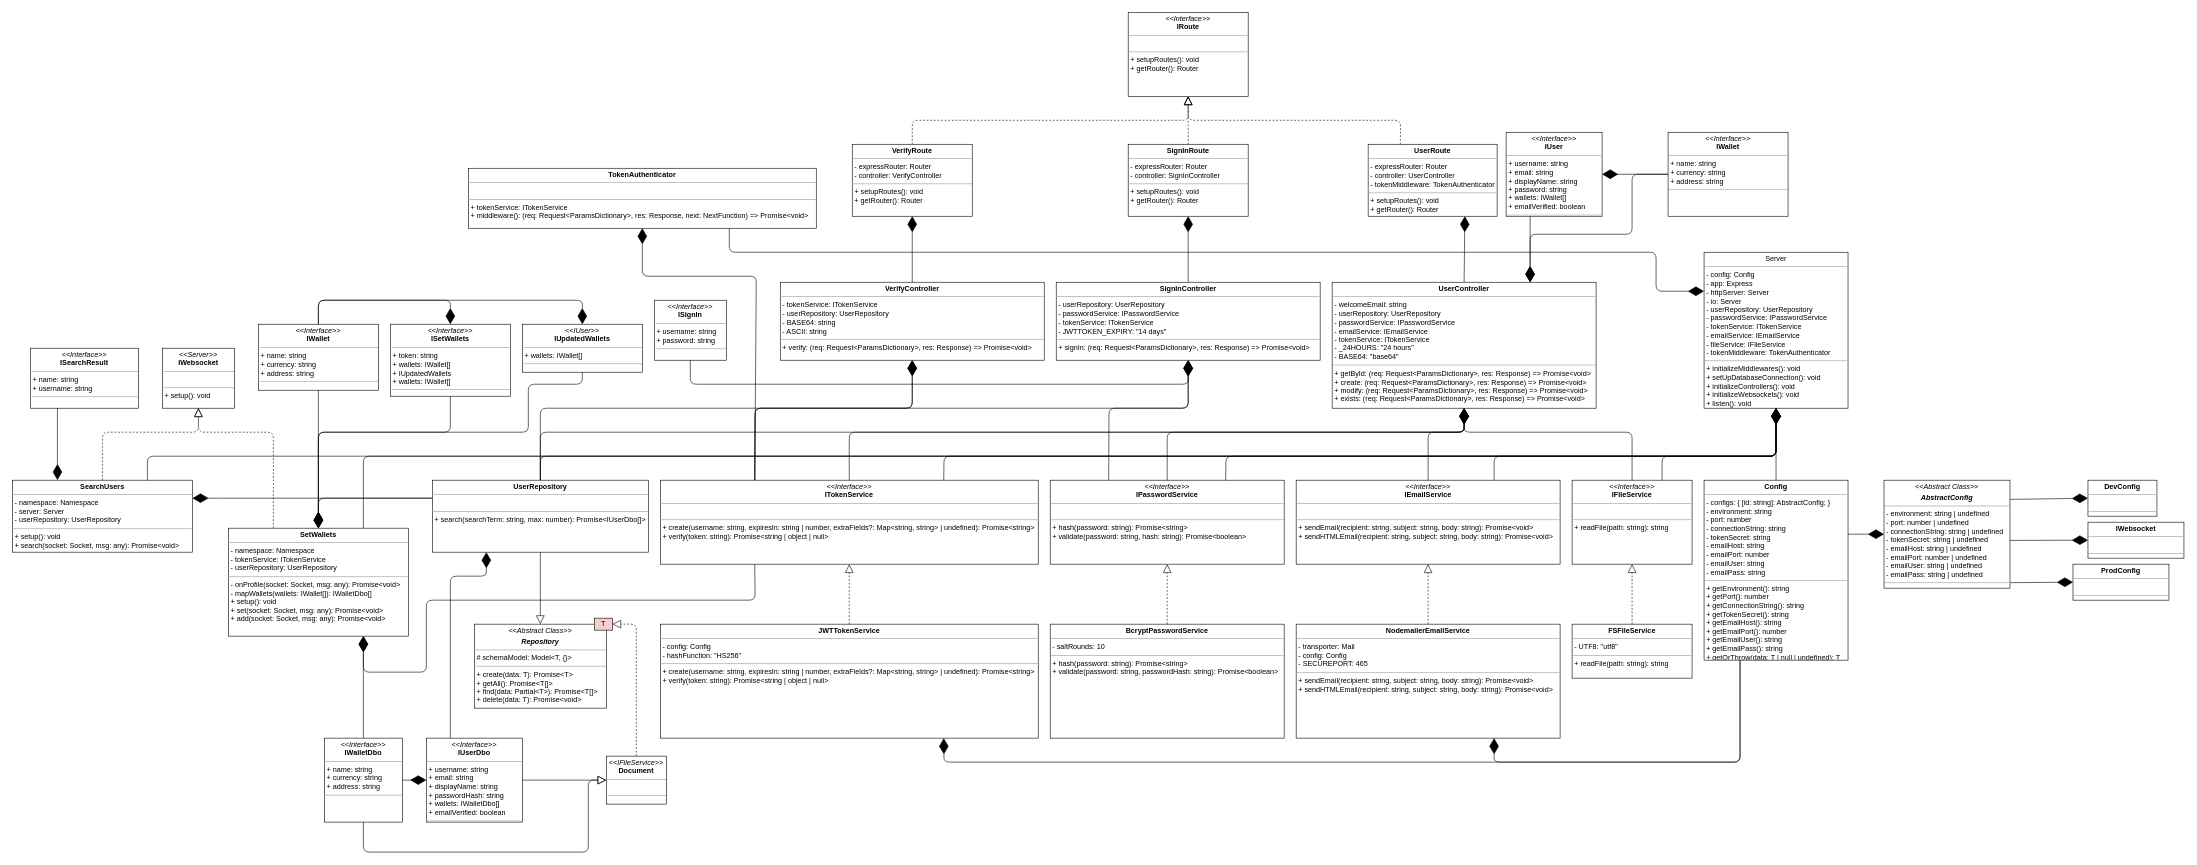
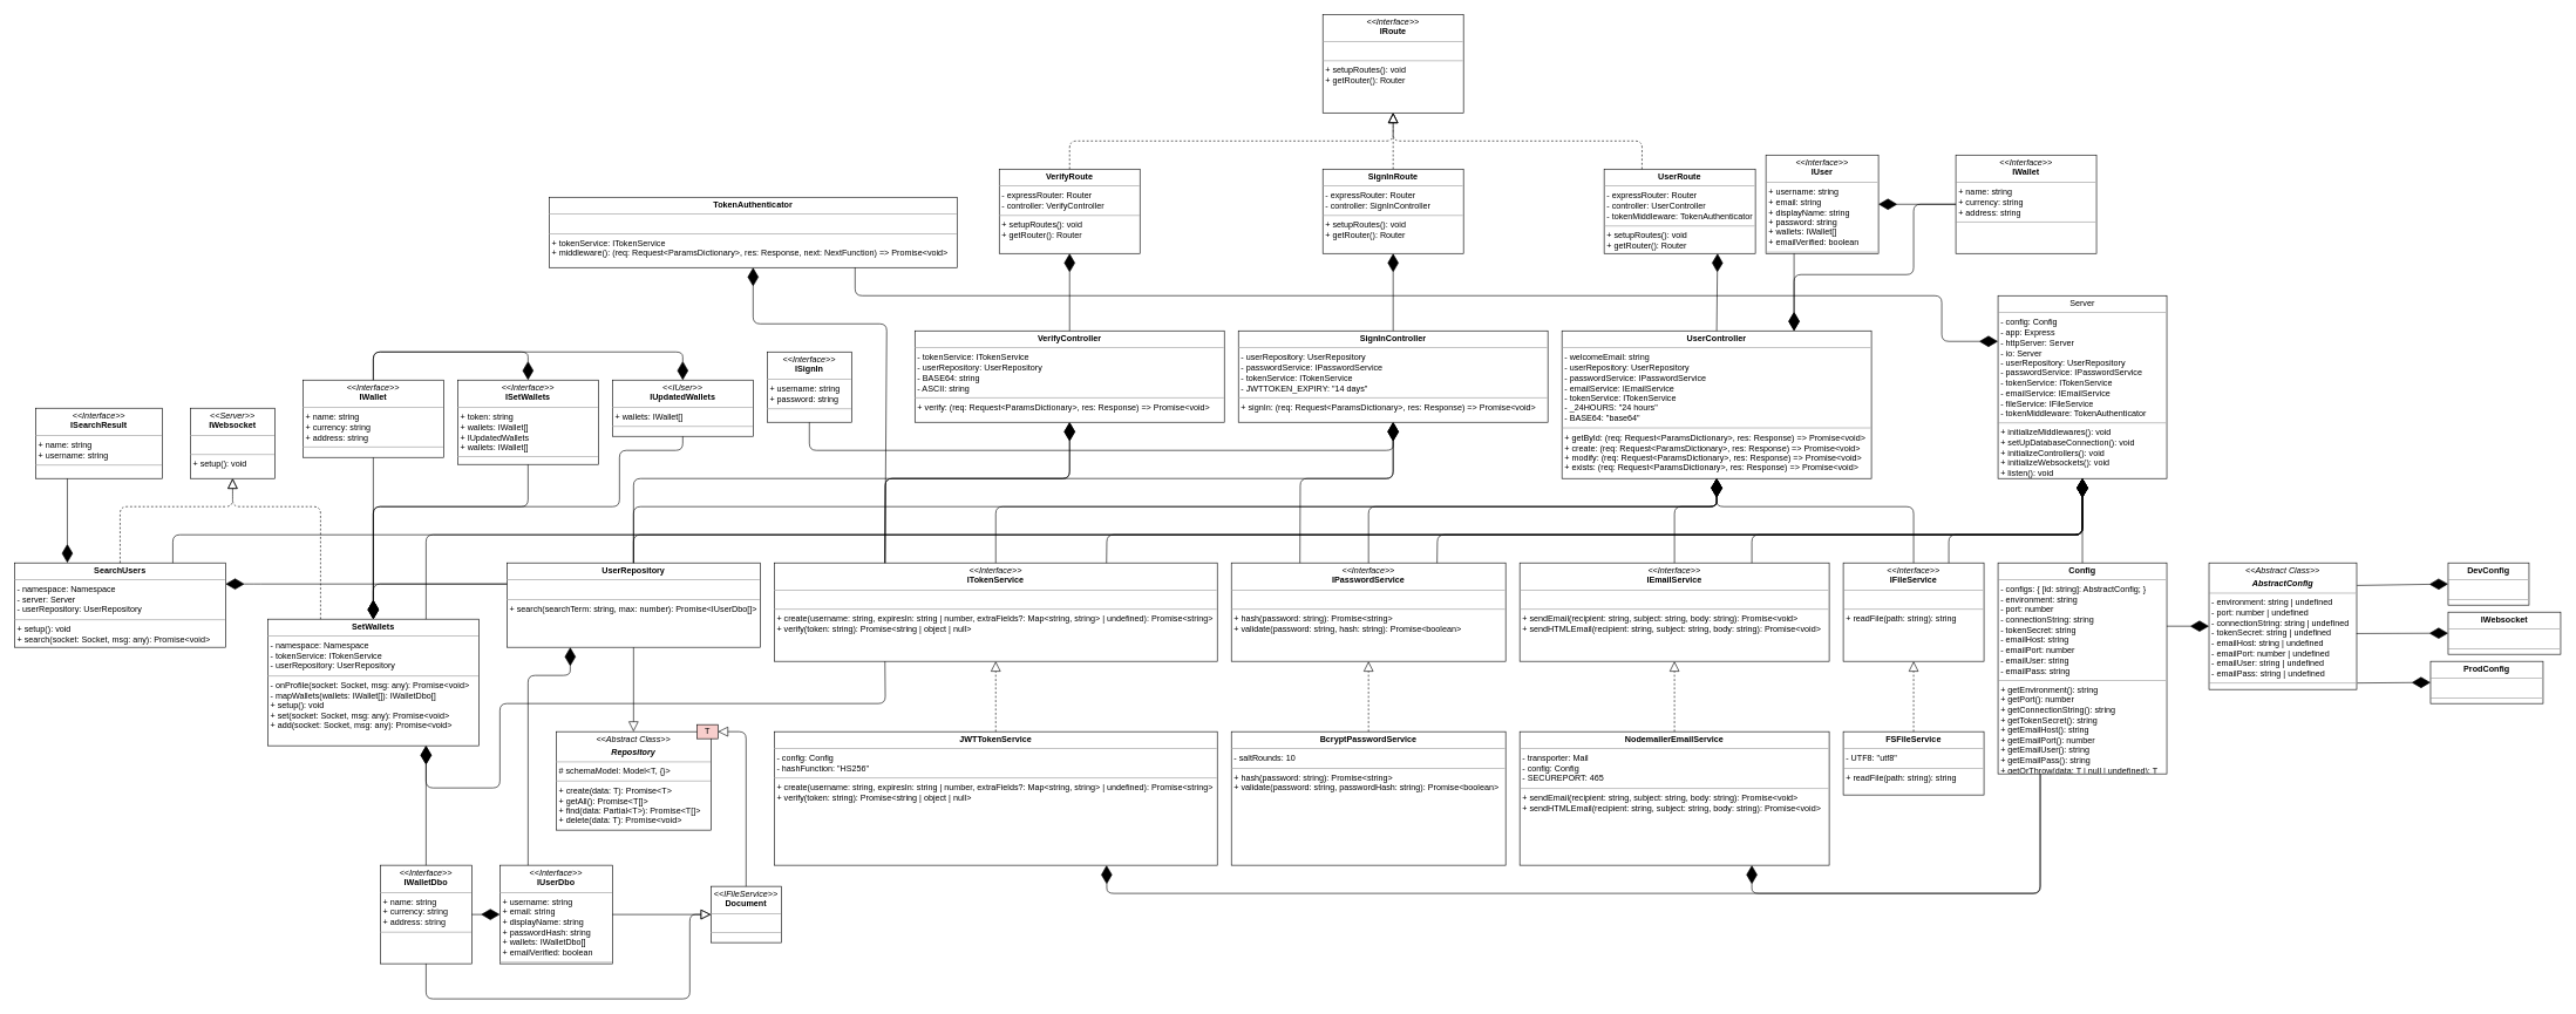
- <mxCell id="57" value="" style="endArrow=block;endFill=0;endSize=12;html=1;shadow=0;exitX=0.5;exitY=0;exitDx=0;exitDy=0;entryX=1;entryY=0.5;entryDx=0;entryDy=0;dashed=1;" edge="1" parent="1" source="56" target="55"><mxGeometry width="160" relative="1" as="geometry"><mxPoint x="910" y="1240" as="sourcePoint" /><mxPoint x="1070" y="1240" as="targetPoint" /><Array as="points"><mxPoint x="1060" y="1040" /></Array></mxGeometry></mxCell>
+ <mxCell id="57" value="" style="endArrow=block;endFill=0;endSize=12;html=1;shadow=0;exitX=0.5;exitY=0;exitDx=0;exitDy=0;entryX=1;entryY=0.5;entryDx=0;entryDy=0;" edge="1" parent="1" source="56" target="55"><mxGeometry width="160" relative="1" as="geometry"><mxPoint x="910" y="1240" as="sourcePoint" /><mxPoint x="1070" y="1240" as="targetPoint" /><Array as="points"><mxPoint x="1060" y="1040" /></Array></mxGeometry></mxCell>
